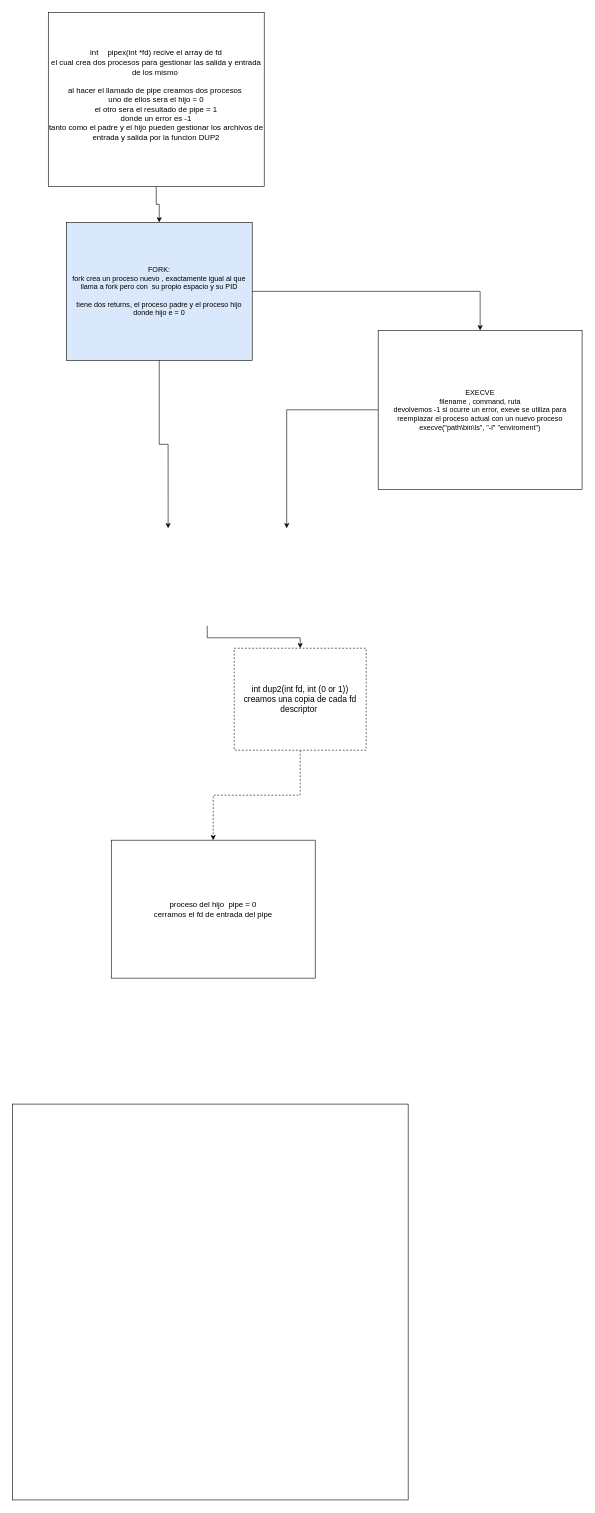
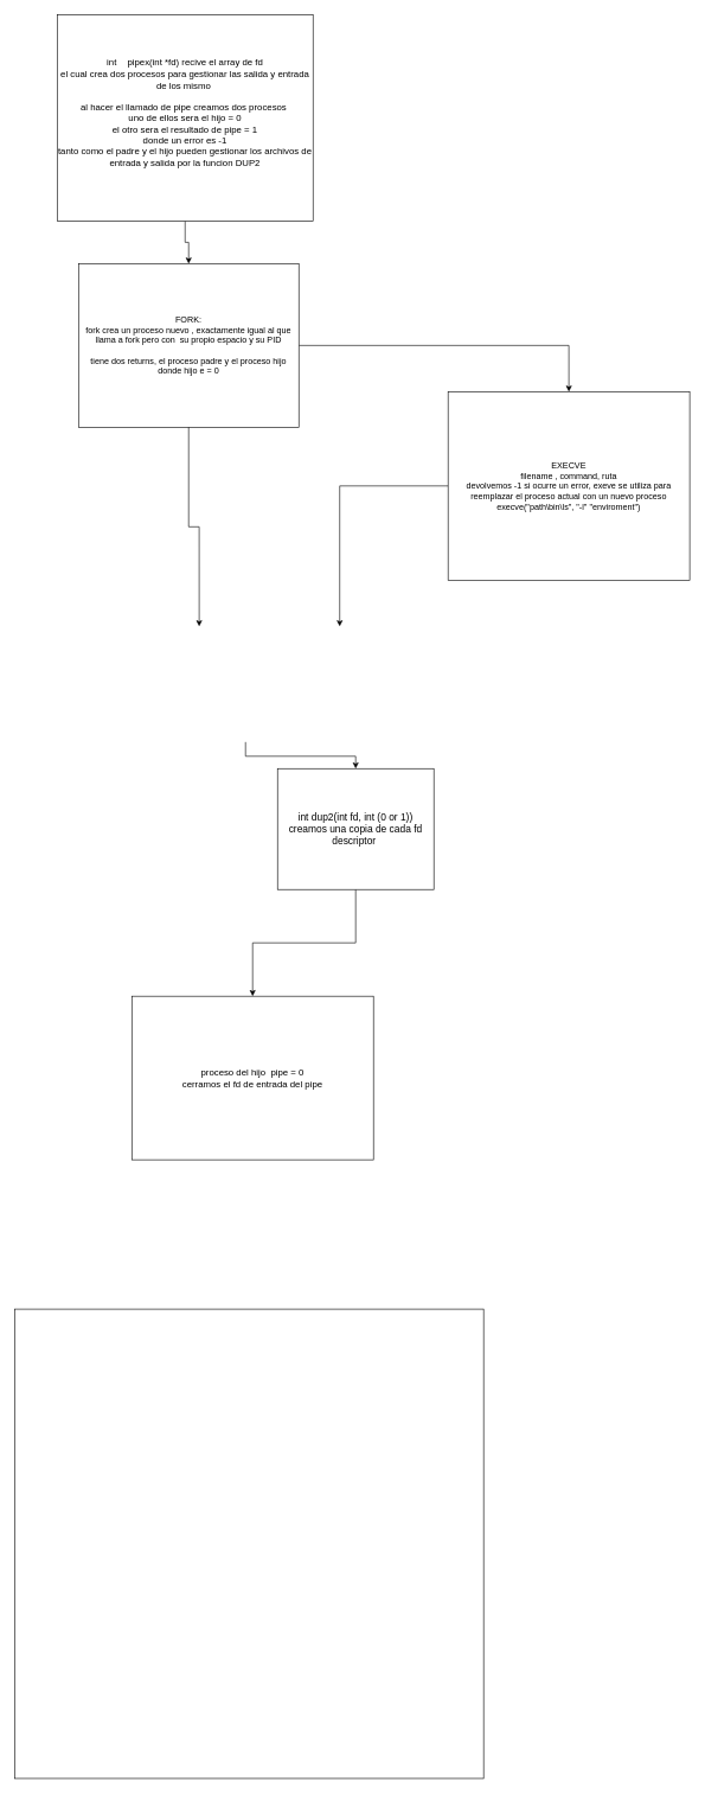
- <mxCell id="8" value="FORK:&lt;div&gt;fork crea un proceso nuevo , exactamente igual al que llama a fork pero con&amp;nbsp; su propio espacio y su PID&lt;/div&gt;&lt;div&gt;&lt;br&gt;&lt;/div&gt;&lt;div&gt;tiene dos returns, el proceso padre y el proceso hijo&lt;/div&gt;&lt;div&gt;donde hijo e = 0&lt;/div&gt;" style="rounded=0;whiteSpace=wrap;html=1;fillColor=#dae8fc;" parent="1" vertex="1"><mxGeometry x="110" y="370" width="310" height="230" as="geometry" /></mxCell>
+ <mxCell id="8" value="FORK:&lt;div&gt;fork crea un proceso nuevo , exactamente igual al que llama a fork pero con&amp;nbsp; su propio espacio y su PID&lt;/div&gt;&lt;div&gt;&lt;br&gt;&lt;/div&gt;&lt;div&gt;tiene dos returns, el proceso padre y el proceso hijo&lt;/div&gt;&lt;div&gt;donde hijo e = 0&lt;/div&gt;" style="rounded=0;whiteSpace=wrap;html=1;" parent="1" vertex="1"><mxGeometry x="110" y="370" width="310" height="230" as="geometry" /></mxCell>
- <mxCell id="6" value="&lt;font style=&quot;font-size: 14px;&quot;&gt;int dup2(int fd, int (0 or 1))&lt;/font&gt;&lt;div style=&quot;font-size: 14px;&quot;&gt;&lt;font style=&quot;font-size: 14px;&quot;&gt;creamos una copia de cada fd descriptor&amp;nbsp;&lt;/font&gt;&lt;/div&gt;" style="rounded=0;whiteSpace=wrap;html=1;dashed=1;" parent="1" vertex="1"><mxGeometry x="390" y="1080" width="220" height="170" as="geometry" /></mxCell>
+ <mxCell id="6" value="&lt;font style=&quot;font-size: 14px;&quot;&gt;int dup2(int fd, int (0 or 1))&lt;/font&gt;&lt;div style=&quot;font-size: 14px;&quot;&gt;&lt;font style=&quot;font-size: 14px;&quot;&gt;creamos una copia de cada fd descriptor&amp;nbsp;&lt;/font&gt;&lt;/div&gt;" style="rounded=0;whiteSpace=wrap;html=1;" parent="1" vertex="1"><mxGeometry x="390" y="1080" width="220" height="170" as="geometry" /></mxCell>
- <mxCell id="5" style="edgeStyle=orthogonalEdgeStyle;rounded=0;orthogonalLoop=1;jettySize=auto;html=1;dashed=1;" parent="1" source="6" target="4" edge="1"><mxGeometry relative="1" as="geometry" /></mxCell>
+ <mxCell id="5" style="edgeStyle=orthogonalEdgeStyle;rounded=0;orthogonalLoop=1;jettySize=auto;html=1;" parent="1" source="6" target="4" edge="1"><mxGeometry relative="1" as="geometry" /></mxCell>
